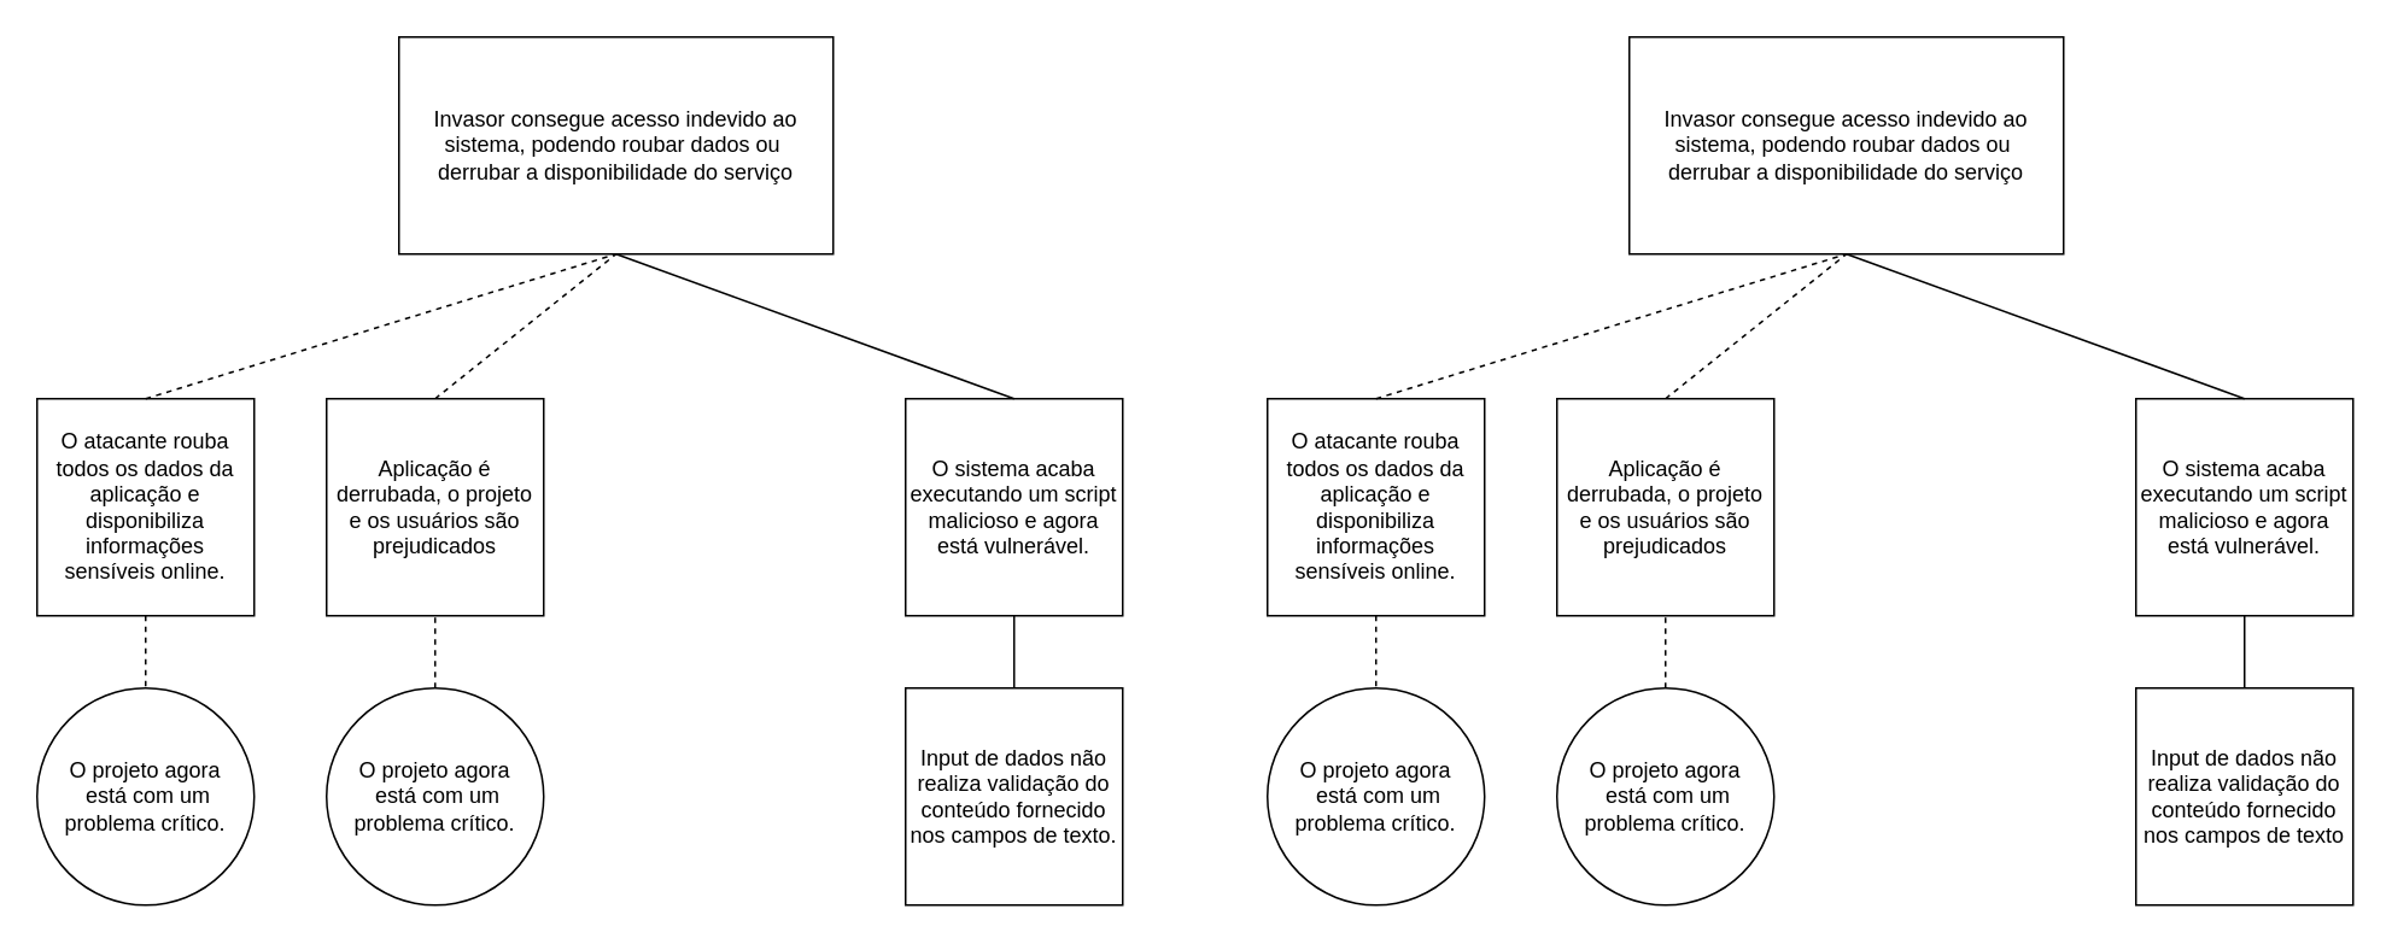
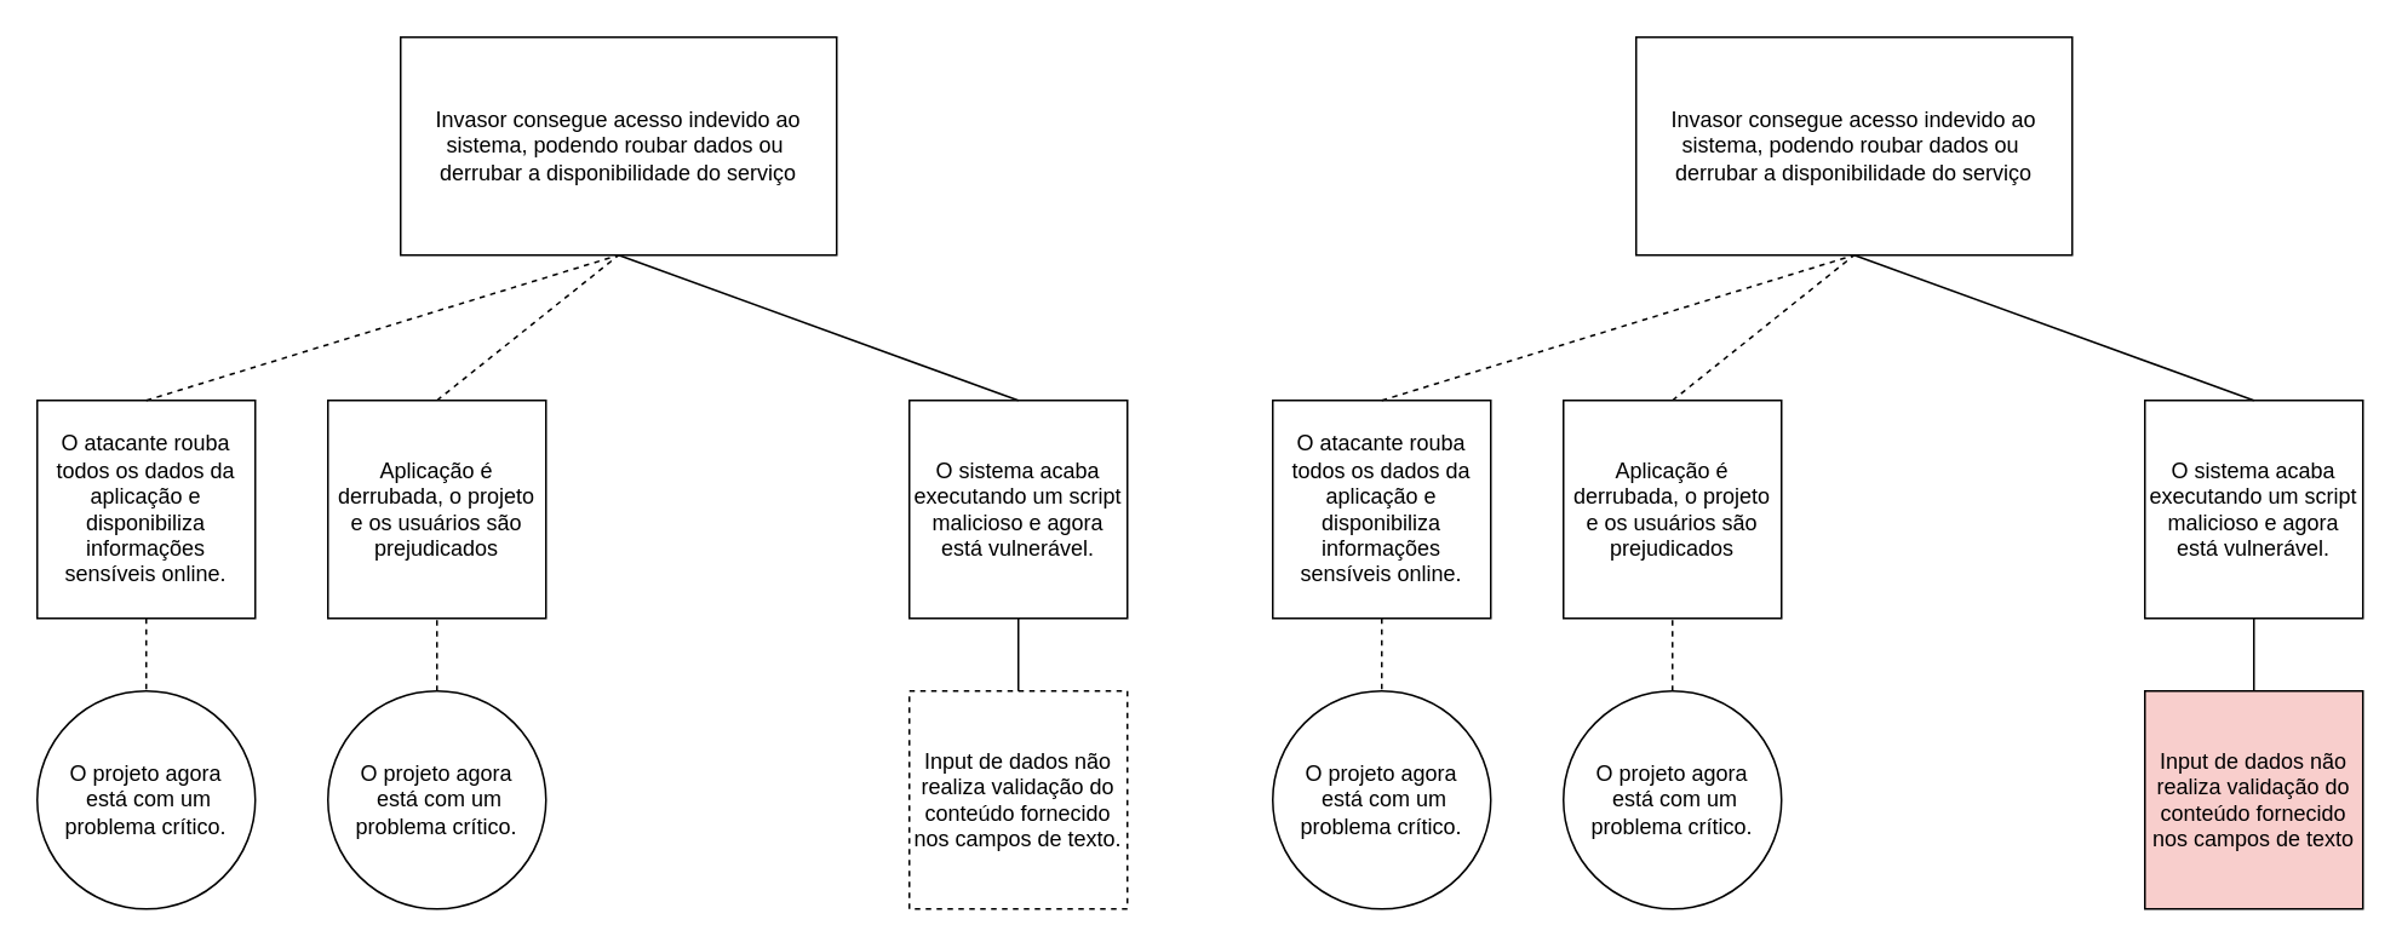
- <mxCell id="7" value="Input de dados não realiza validação do conteúdo fornecido nos campos de texto." style="whiteSpace=wrap;html=1;aspect=fixed;" parent="1" vertex="1"><mxGeometry x="500" y="380" width="120" height="120" as="geometry" /></mxCell>
+ <mxCell id="7" value="Input de dados não realiza validação do conteúdo fornecido nos campos de texto." style="whiteSpace=wrap;html=1;aspect=fixed;dashed=1;" parent="1" vertex="1"><mxGeometry x="500" y="380" width="120" height="120" as="geometry" /></mxCell>
- <mxCell id="20" value="Input de dados não realiza validação do conteúdo fornecido nos campos de texto" style="whiteSpace=wrap;html=1;aspect=fixed;" vertex="1" parent="1"><mxGeometry x="1180" y="380" width="120" height="120" as="geometry" /></mxCell>
+ <mxCell id="20" value="Input de dados não realiza validação do conteúdo fornecido nos campos de texto" style="whiteSpace=wrap;html=1;aspect=fixed;fillColor=#f8cecc;" vertex="1" parent="1"><mxGeometry x="1180" y="380" width="120" height="120" as="geometry" /></mxCell>
